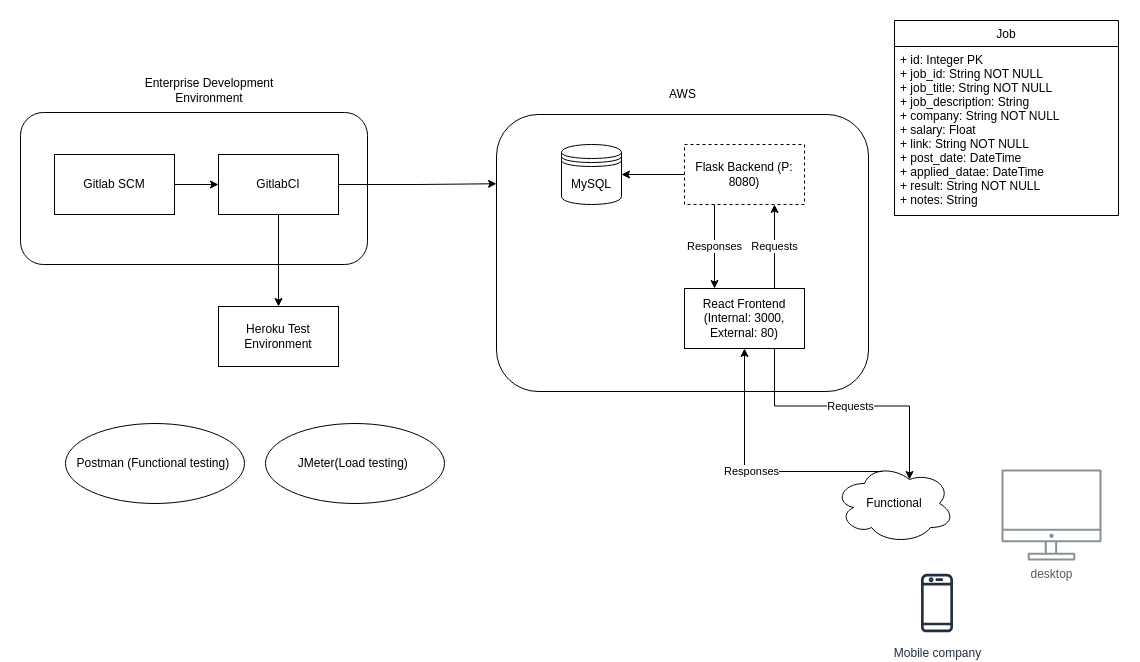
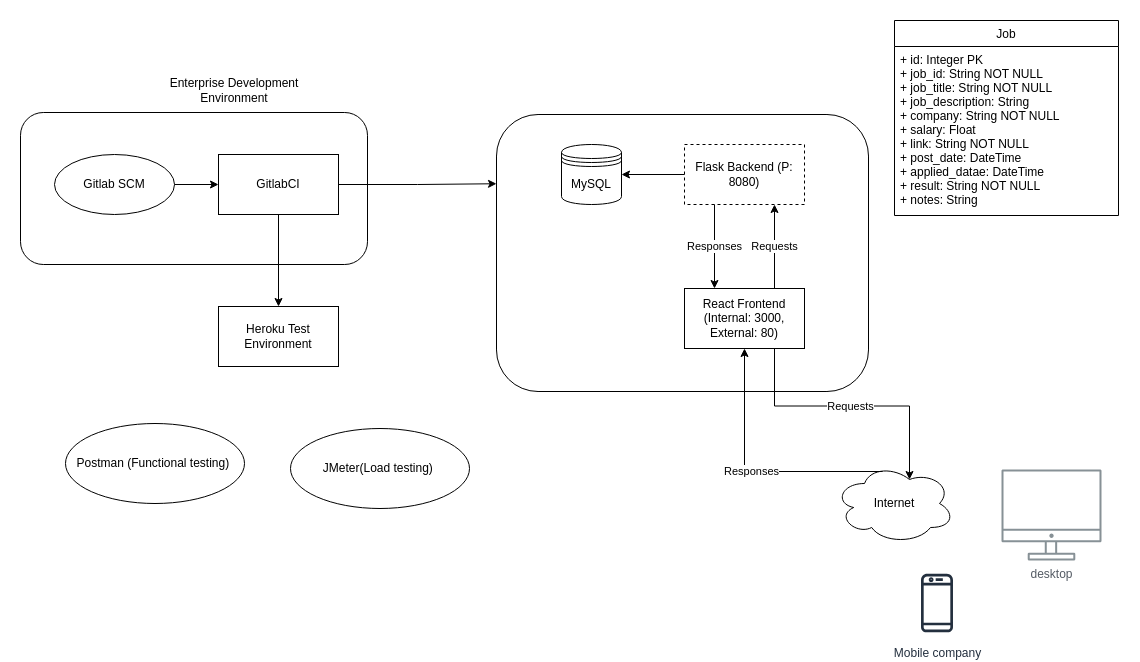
- <mxCell id="15" value="Enterprise Development Environment" style="text;html=1;strokeColor=none;fillColor=none;align=center;verticalAlign=middle;whiteSpace=wrap;rounded=0;" vertex="1" parent="1"><mxGeometry x="128" y="75" width="162" height="29" as="geometry" /></mxCell>
+ <mxCell id="15" value="Enterprise Development Environment" style="text;html=1;strokeColor=none;fillColor=none;align=center;verticalAlign=middle;whiteSpace=wrap;rounded=0;" vertex="1" parent="1"><mxGeometry x="153" y="75" width="162" height="29" as="geometry" /></mxCell>
- <mxCell id="12" value="AWS" style="text;html=1;strokeColor=none;fillColor=none;align=center;verticalAlign=middle;whiteSpace=wrap;rounded=0;" vertex="1" parent="1"><mxGeometry x="634.5" y="79" width="95" height="29" as="geometry" /></mxCell>
- <mxCell id="17" value="Gitlab SCM" style="rounded=0;whiteSpace=wrap;html=1;fillColor=none;" vertex="1" parent="1"><mxGeometry x="54" y="154" width="120" height="60" as="geometry" /></mxCell>
+ <mxCell id="17" value="Gitlab SCM" style="ellipse;whiteSpace=wrap;html=1;fillColor=none;" vertex="1" parent="1"><mxGeometry x="54" y="154" width="120" height="60" as="geometry" /></mxCell>
- <mxCell id="25" value="JMeter(Load testing)&amp;nbsp;" style="ellipse;whiteSpace=wrap;html=1;fillColor=none;" vertex="1" parent="1"><mxGeometry x="265" y="423" width="179" height="80" as="geometry" /></mxCell>
+ <mxCell id="25" value="JMeter(Load testing)&amp;nbsp;" style="ellipse;whiteSpace=wrap;html=1;fillColor=none;" vertex="1" parent="1"><mxGeometry x="290" y="428" width="179" height="80" as="geometry" /></mxCell>
- <mxCell id="14" value="Functional" style="ellipse;shape=cloud;whiteSpace=wrap;html=1;fillColor=none;" vertex="1" parent="1"><mxGeometry x="834" y="463" width="120" height="80" as="geometry" /></mxCell>
+ <mxCell id="14" value="Internet" style="ellipse;shape=cloud;whiteSpace=wrap;html=1;fillColor=none;" vertex="1" parent="1"><mxGeometry x="834" y="463" width="120" height="80" as="geometry" /></mxCell>
